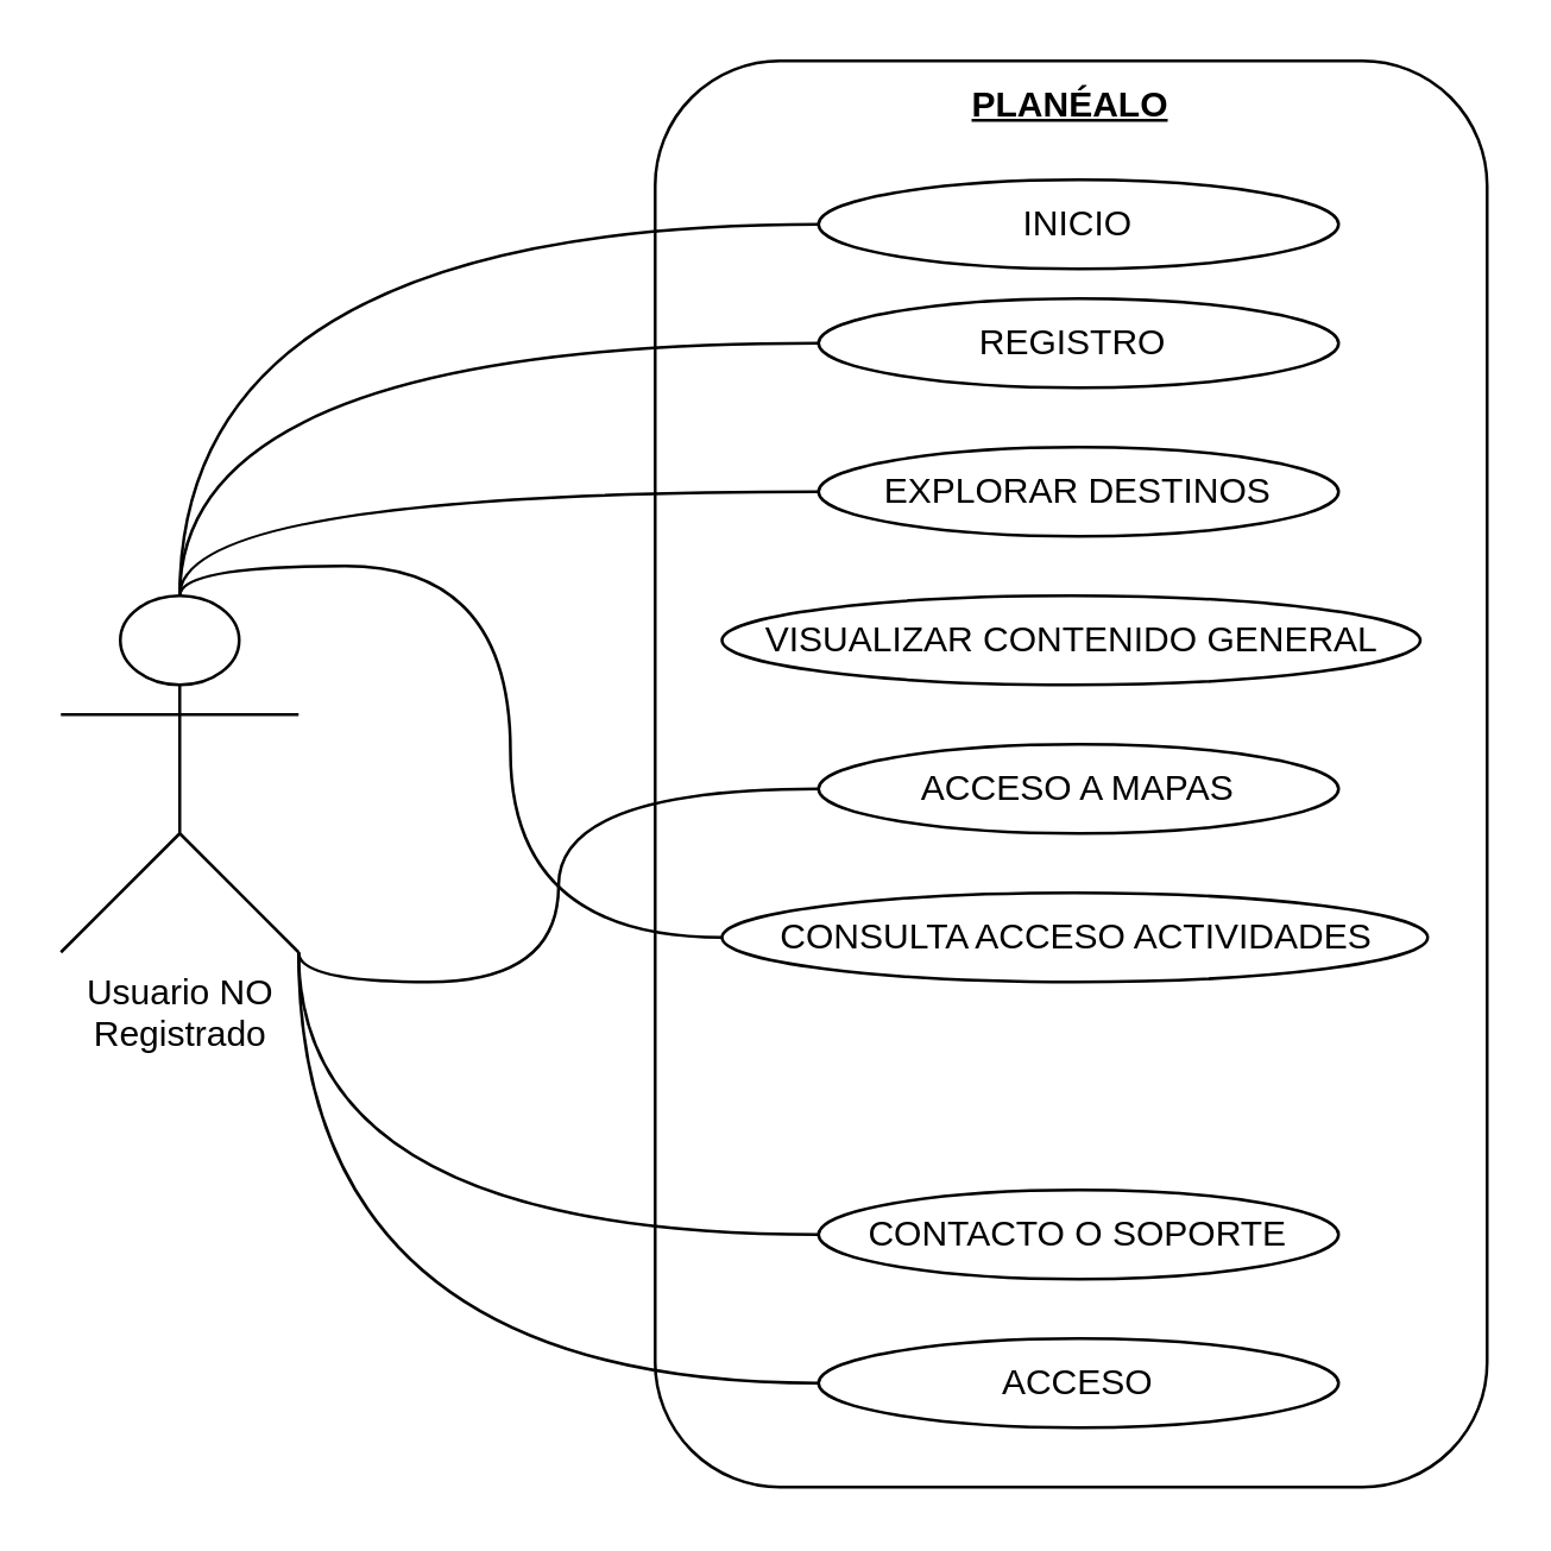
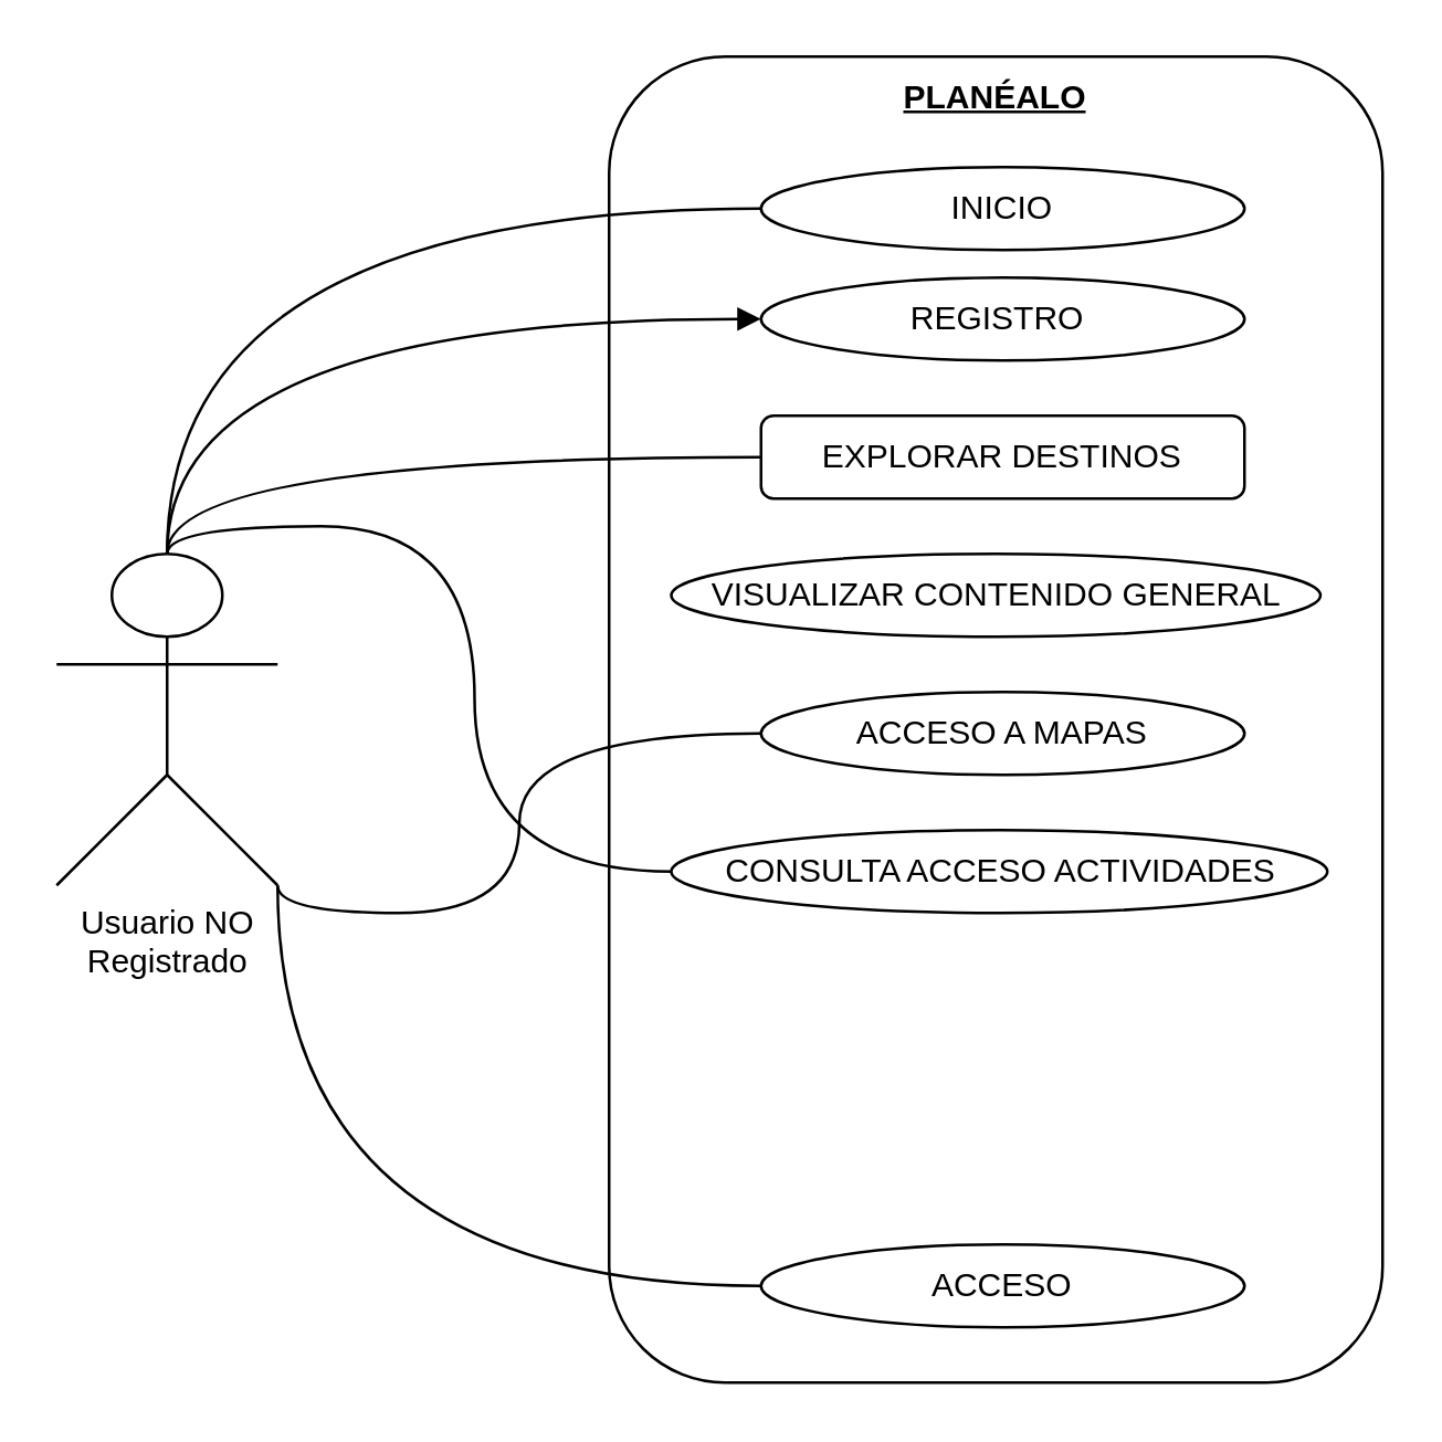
- <mxCell id="14" value="" style="endArrow=none;html=1;rounded=0;edgeStyle=orthogonalEdgeStyle;entryX=0;entryY=0.5;entryDx=0;entryDy=0;curved=1;exitX=0.5;exitY=0;exitDx=0;exitDy=0;exitPerimeter=0;" edge="1" parent="1" source="2" target="12"><mxGeometry width="50" height="50" relative="1" as="geometry"><mxPoint x="85" y="200" as="sourcePoint" /><mxPoint x="285" y="85" as="targetPoint" /></mxGeometry></mxCell>
+ <mxCell id="14" value="" style="endArrow=block;html=1;rounded=0;edgeStyle=orthogonalEdgeStyle;entryX=0;entryY=0.5;entryDx=0;entryDy=0;curved=1;exitX=0.5;exitY=0;exitDx=0;exitDy=0;exitPerimeter=0;" edge="1" parent="1" source="2" target="12"><mxGeometry width="50" height="50" relative="1" as="geometry"><mxPoint x="85" y="200" as="sourcePoint" /><mxPoint x="285" y="85" as="targetPoint" /></mxGeometry></mxCell>
- <mxCell id="11" value="EXPLORAR DESTINOS" style="ellipse;whiteSpace=wrap;html=1;" parent="1" vertex="1"><mxGeometry x="275" y="150" width="175" height="30" as="geometry" /></mxCell>
+ <mxCell id="11" value="EXPLORAR DESTINOS" style="whiteSpace=wrap;html=1;rounded=1;" parent="1" vertex="1"><mxGeometry x="275" y="150" width="175" height="30" as="geometry" /></mxCell>
- <mxCell id="18" value="" style="endArrow=none;html=1;rounded=0;edgeStyle=orthogonalEdgeStyle;entryX=0;entryY=0.5;entryDx=0;entryDy=0;curved=1;exitX=1;exitY=1;exitDx=0;exitDy=0;exitPerimeter=0;" edge="1" parent="1" source="2" target="9"><mxGeometry width="50" height="50" relative="1" as="geometry"><mxPoint x="110" y="290" as="sourcePoint" /><mxPoint x="285" y="375" as="targetPoint" /></mxGeometry></mxCell>
- <mxCell id="9" value="CONTACTO O SOPORTE" style="ellipse;whiteSpace=wrap;html=1;" parent="1" vertex="1"><mxGeometry x="275" y="400" width="175" height="30" as="geometry" /></mxCell>
